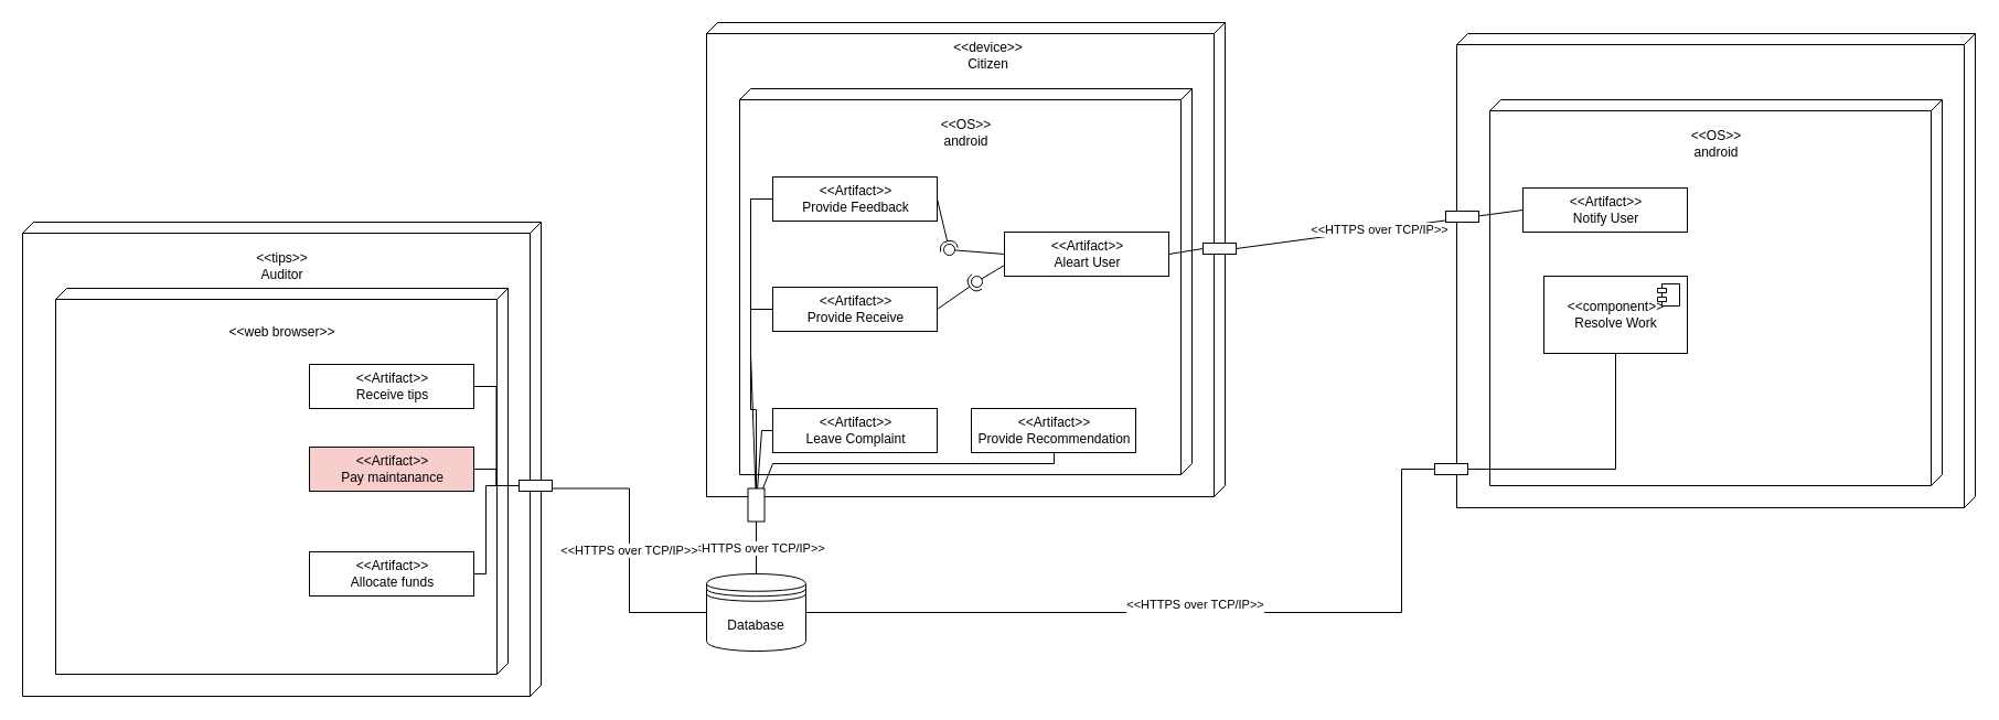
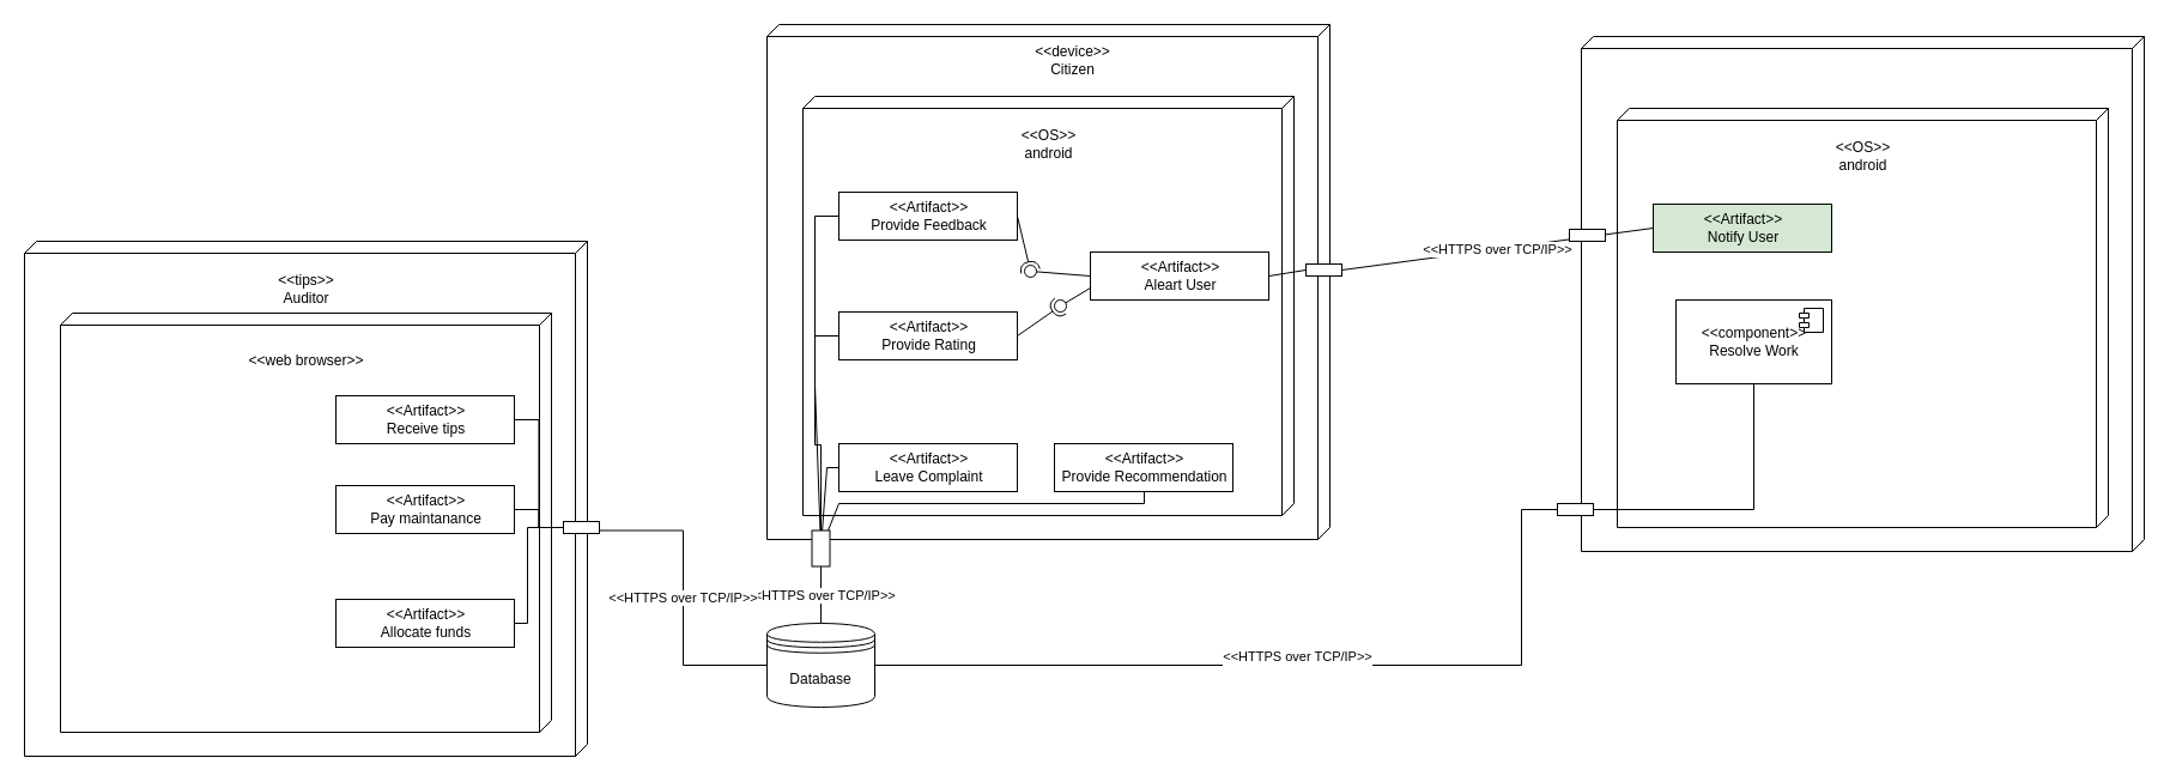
- <mxCell id="20" value="&amp;lt;&amp;lt;Artifact&amp;gt;&amp;gt;&lt;br&gt;Notify User" style="html=1;" vertex="1" parent="1"><mxGeometry x="1380" y="170" width="149" height="40" as="geometry" /></mxCell>
+ <mxCell id="20" value="&amp;lt;&amp;lt;Artifact&amp;gt;&amp;gt;&lt;br&gt;Notify User" style="html=1;fillColor=#d5e8d4;" vertex="1" parent="1"><mxGeometry x="1380" y="170" width="149" height="40" as="geometry" /></mxCell>
- <mxCell id="10" value="&amp;lt;&amp;lt;Artifact&amp;gt;&amp;gt;&lt;br&gt;Provide Receive" style="html=1;" vertex="1" parent="1"><mxGeometry x="700" y="260" width="149" height="40" as="geometry" /></mxCell>
+ <mxCell id="10" value="&amp;lt;&amp;lt;Artifact&amp;gt;&amp;gt;&lt;br&gt;Provide Rating" style="html=1;" vertex="1" parent="1"><mxGeometry x="700" y="260" width="149" height="40" as="geometry" /></mxCell>
- <mxCell id="43" value="&amp;lt;&amp;lt;Artifact&amp;gt;&amp;gt;&lt;br&gt;Pay maintanance" style="html=1;fillColor=#f8cecc;" vertex="1" parent="1"><mxGeometry x="280" y="405" width="149" height="40" as="geometry" /></mxCell>
+ <mxCell id="43" value="&amp;lt;&amp;lt;Artifact&amp;gt;&amp;gt;&lt;br&gt;Pay maintanance" style="html=1;" vertex="1" parent="1"><mxGeometry x="280" y="405" width="149" height="40" as="geometry" /></mxCell>
